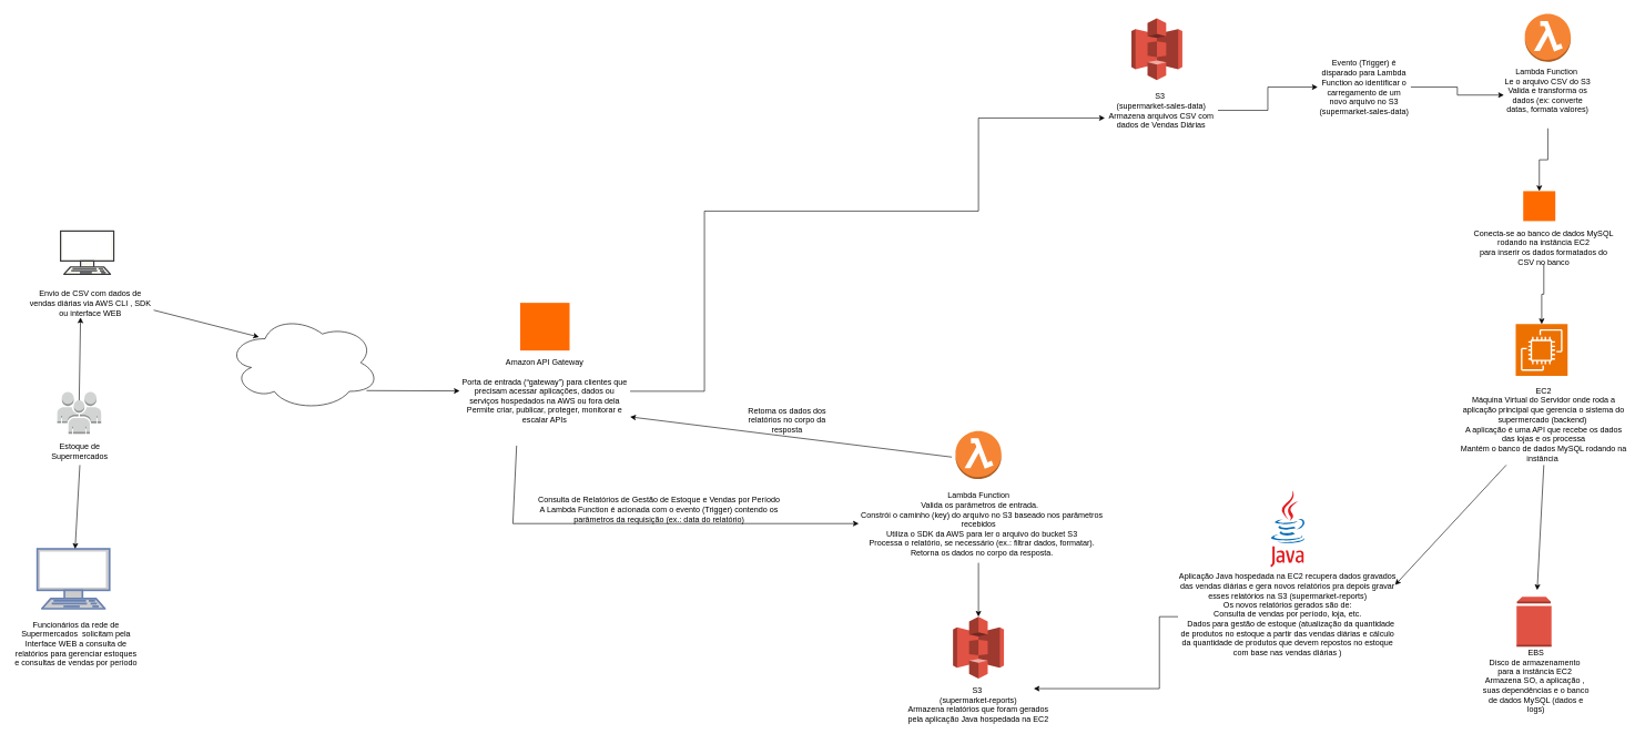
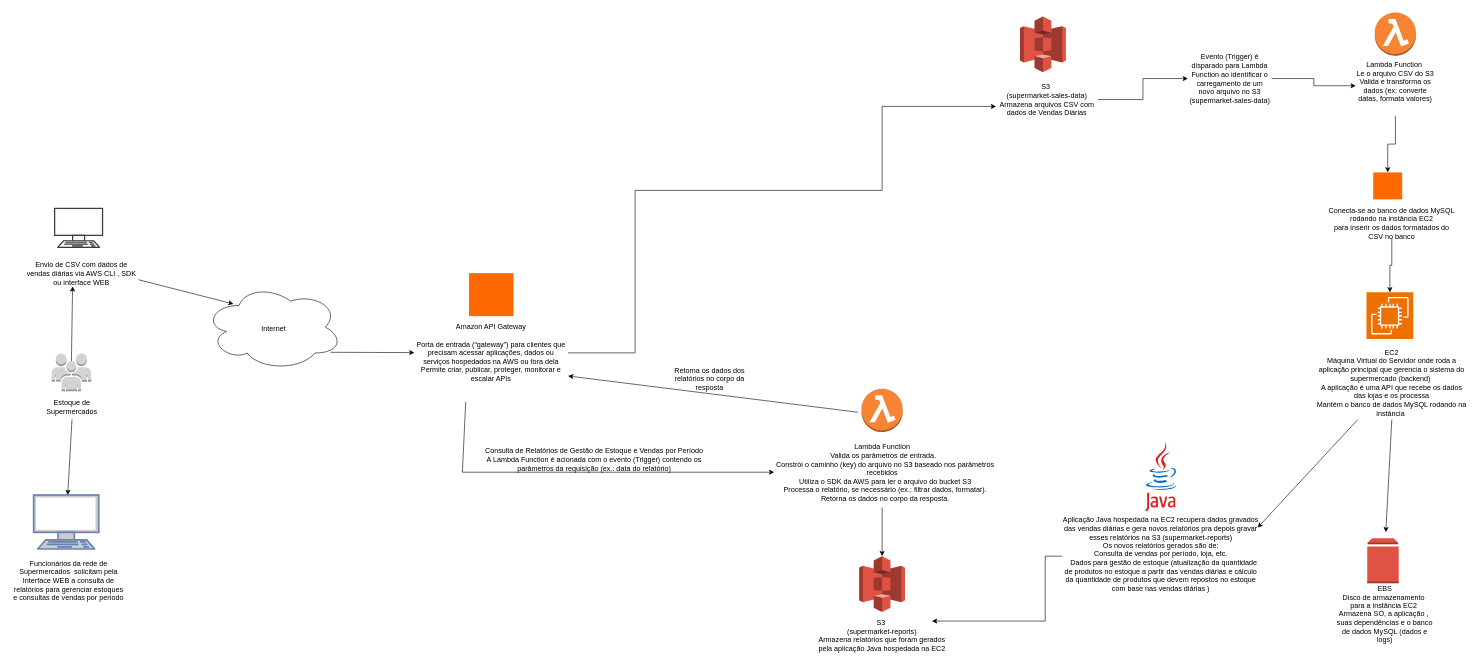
+ <mxCell id="51" value="Internet" style="text;html=1;align=center;verticalAlign=middle;whiteSpace=wrap;rounded=0;" parent="49" vertex="1"><mxGeometry x="57.5" y="47.7" width="115" height="54" as="geometry" /></mxCell>
